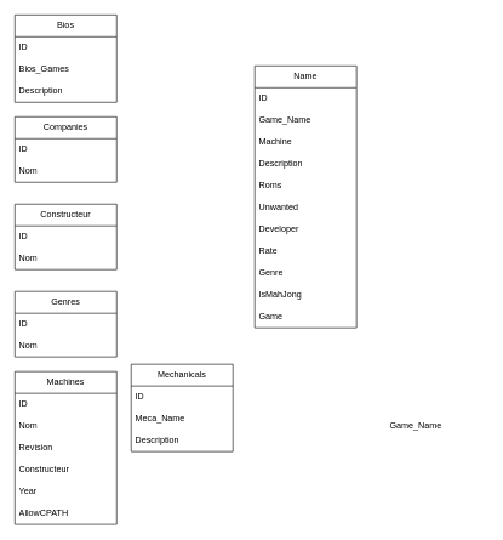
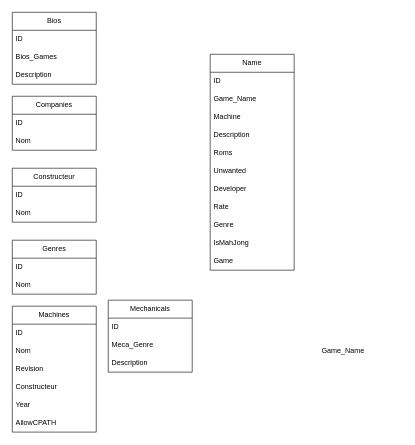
- <mxCell id="37" value="Meca_Name" style="text;strokeColor=none;fillColor=none;align=left;verticalAlign=middle;spacingLeft=4;spacingRight=4;overflow=hidden;points=[[0,0.5],[1,0.5]];portConstraint=eastwest;rotatable=0;whiteSpace=wrap;html=1;" vertex="1" parent="35"><mxGeometry y="60" width="140" height="30" as="geometry" /></mxCell>
+ <mxCell id="37" value="Meca_Genre" style="text;strokeColor=none;fillColor=none;align=left;verticalAlign=middle;spacingLeft=4;spacingRight=4;overflow=hidden;points=[[0,0.5],[1,0.5]];portConstraint=eastwest;rotatable=0;whiteSpace=wrap;html=1;" vertex="1" parent="35"><mxGeometry y="60" width="140" height="30" as="geometry" /></mxCell>
